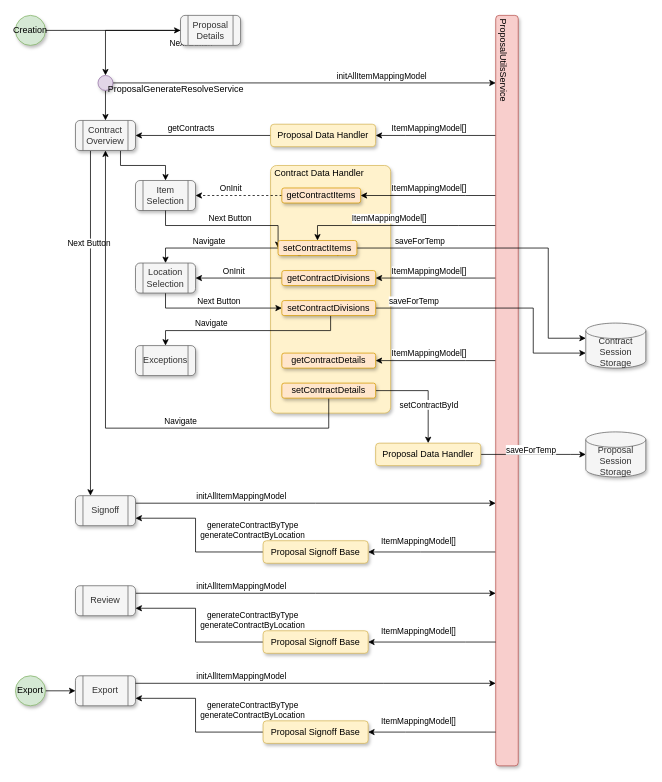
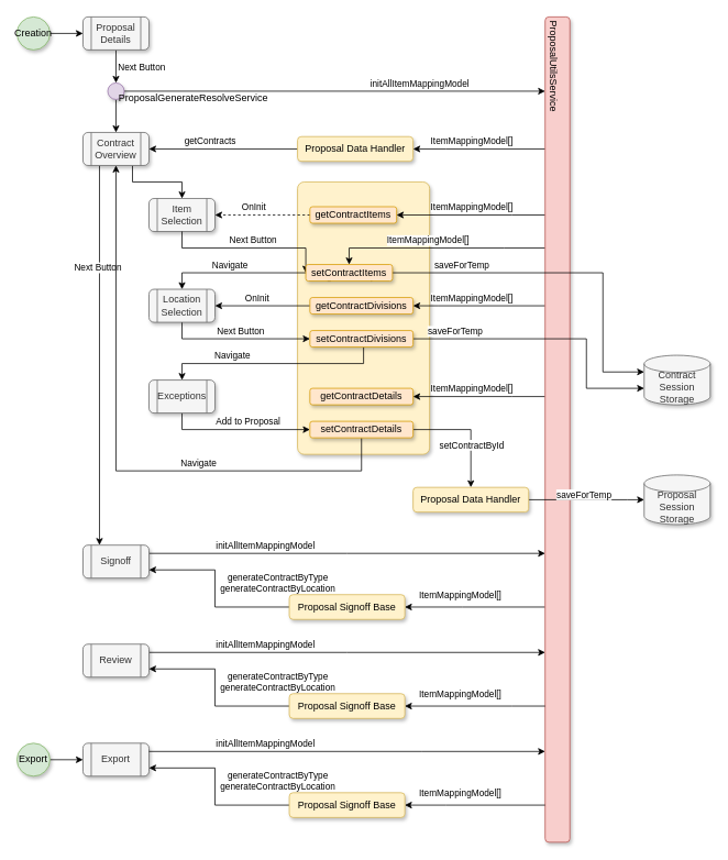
- <mxCell id="18" value="Proposal Details" style="shape=process;whiteSpace=wrap;html=1;backgroundOutline=1;size=0.125;rounded=1;fillColor=#f5f5f5;strokeColor=#666666;fontColor=#333333;glass=0;shadow=1;sketch=0;" vertex="1" parent="1"><mxGeometry x="240" y="20" width="80" height="40" as="geometry" /></mxCell>
+ <mxCell id="18" value="Proposal Details" style="shape=process;whiteSpace=wrap;html=1;backgroundOutline=1;size=0.125;rounded=1;fillColor=#f5f5f5;strokeColor=#666666;fontColor=#333333;glass=0;shadow=1;sketch=0;" vertex="1" parent="1"><mxGeometry x="100" y="20" width="80" height="40" as="geometry" /></mxCell>
- <mxCell id="58" value="Contract Data Handler" style="text;html=1;strokeColor=none;fillColor=none;align=center;verticalAlign=middle;whiteSpace=wrap;rounded=0;shadow=1;glass=0;sketch=0;" vertex="1" parent="1"><mxGeometry x="360" y="220" width="130" height="20" as="geometry" /></mxCell>
+ <mxCell id="29" style="edgeStyle=orthogonalEdgeStyle;rounded=0;orthogonalLoop=1;jettySize=auto;html=1;entryX=0;entryY=0.5;entryDx=0;entryDy=0;exitX=0.5;exitY=1;exitDx=0;exitDy=0;" edge="1" parent="1" source="31" target="72"><mxGeometry relative="1" as="geometry" /></mxCell>
+ <mxCell id="30" value="Add to Proposal" style="edgeLabel;html=1;align=center;verticalAlign=middle;resizable=0;points=[];" vertex="1" connectable="0" parent="29"><mxGeometry x="0.032" y="3" relative="1" as="geometry"><mxPoint x="9" y="-7" as="offset" /></mxGeometry></mxCell>
